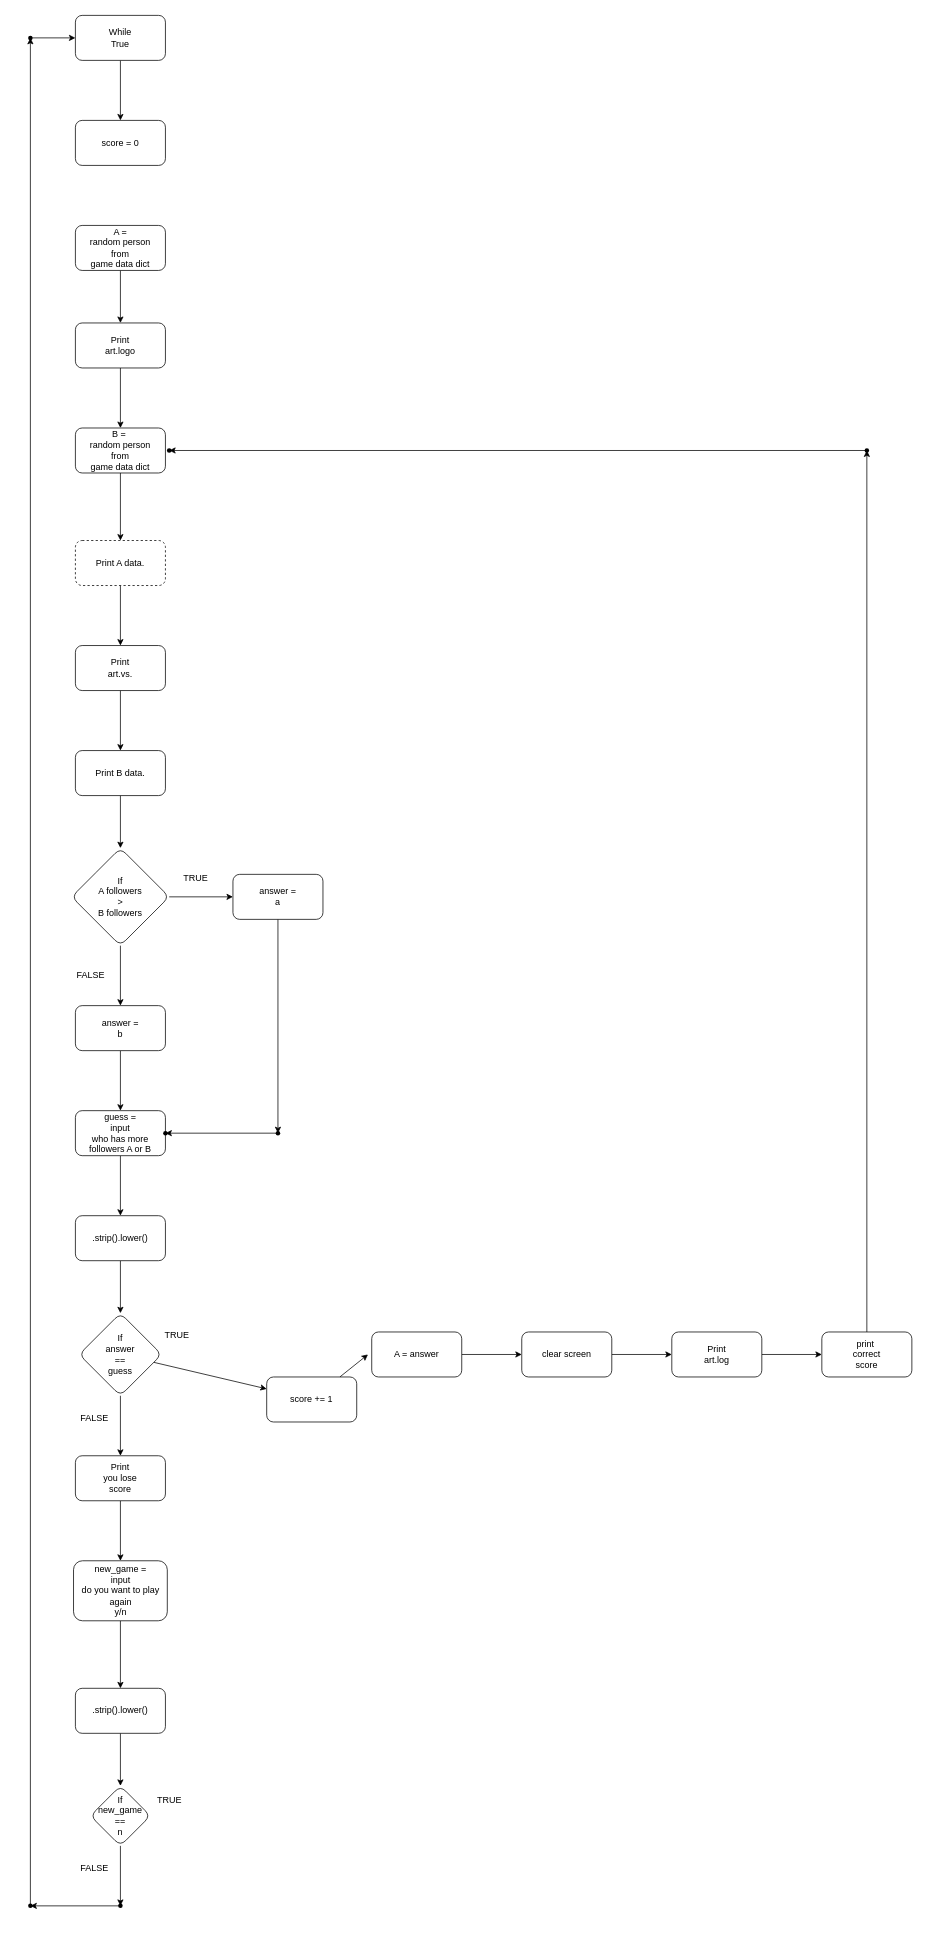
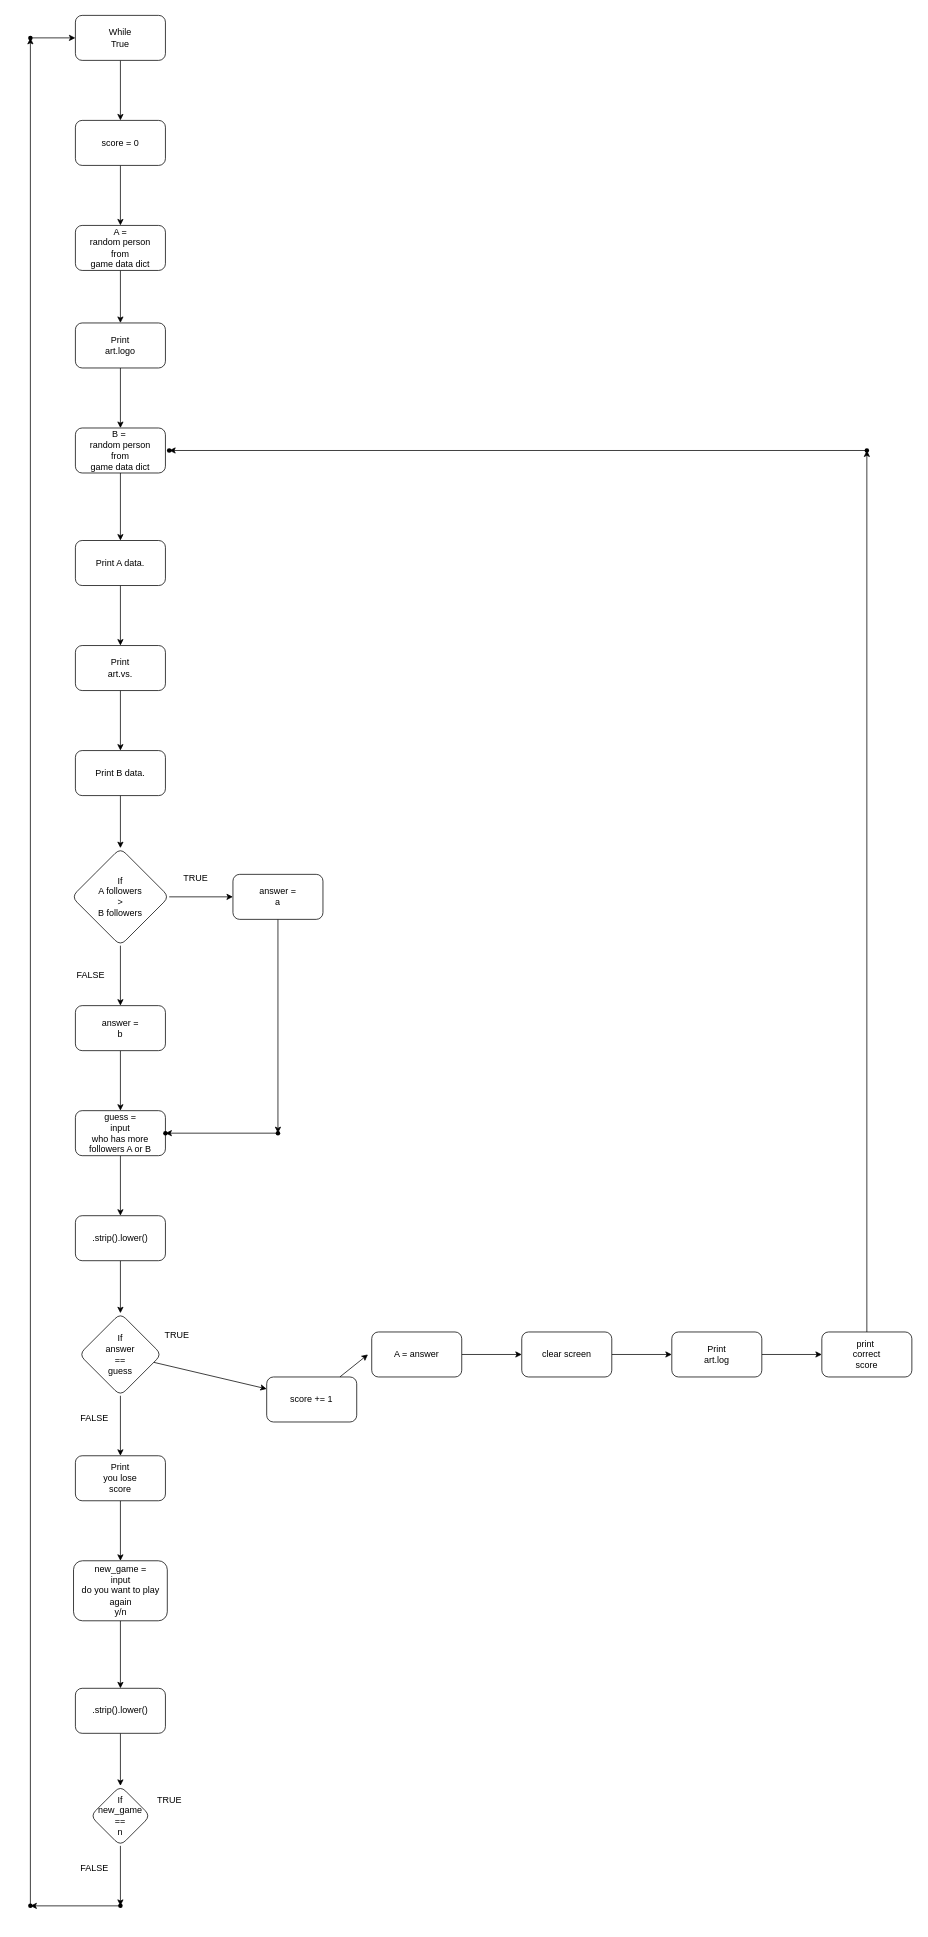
+ <mxCell id="37" value="" style="edgeStyle=none;html=1;" edge="1" parent="1" source="38" target="5"><mxGeometry relative="1" as="geometry" /></mxCell>
- <mxCell id="9" value="Print A data." style="whiteSpace=wrap;html=1;rounded=1;dashed=1;" vertex="1" parent="1"><mxGeometry x="100" y="720" width="120" height="60" as="geometry" /></mxCell>
+ <mxCell id="9" value="Print A data." style="whiteSpace=wrap;html=1;rounded=1;" vertex="1" parent="1"><mxGeometry x="100" y="720" width="120" height="60" as="geometry" /></mxCell>
